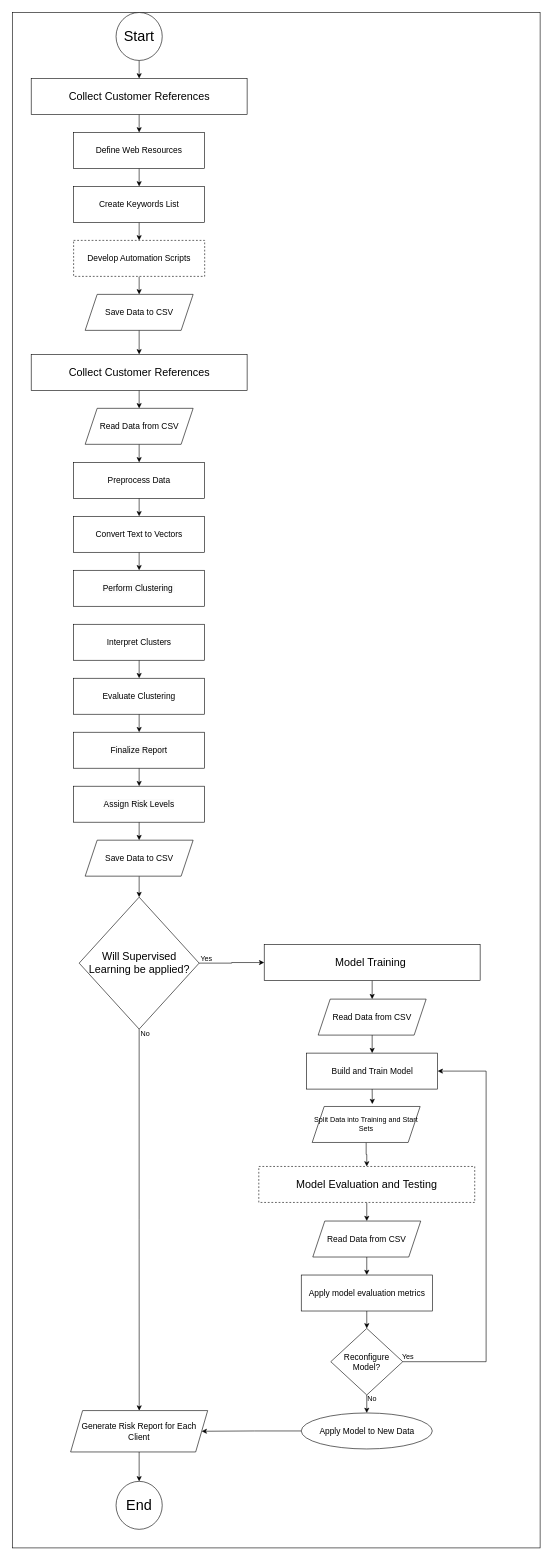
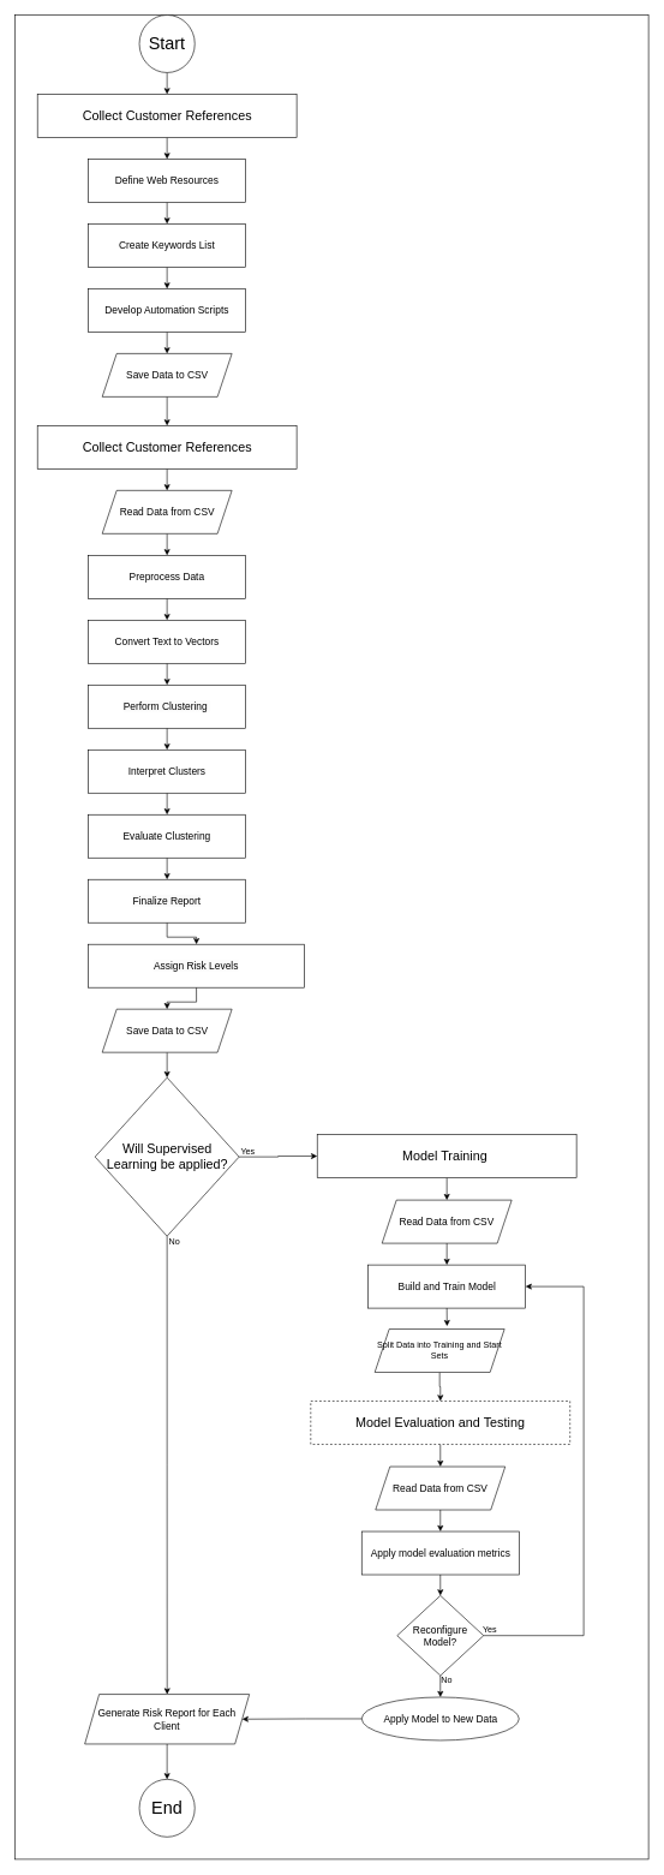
- <mxCell id="12" value="&lt;font style=&quot;font-size: 14px;&quot;&gt;Develop Automation Scripts&lt;/font&gt;" style="rounded=0;whiteSpace=wrap;html=1;dashed=1;" vertex="1" parent="1"><mxGeometry x="122.25" y="400" width="218.5" height="60" as="geometry" /></mxCell>
+ <mxCell id="12" value="&lt;font style=&quot;font-size: 14px;&quot;&gt;Develop Automation Scripts&lt;/font&gt;" style="rounded=0;whiteSpace=wrap;html=1;" vertex="1" parent="1"><mxGeometry x="122.25" y="400" width="218.5" height="60" as="geometry" /></mxCell>
+ <mxCell id="21" style="edgeStyle=orthogonalEdgeStyle;rounded=0;orthogonalLoop=1;jettySize=auto;html=1;exitX=0.5;exitY=1;exitDx=0;exitDy=0;entryX=0.5;entryY=0;entryDx=0;entryDy=0;" edge="1" parent="1" source="22" target="26"><mxGeometry relative="1" as="geometry" /></mxCell>
- <mxCell id="32" value="&lt;font style=&quot;font-size: 14px;&quot;&gt;&lt;span style=&quot;color: rgb(0, 0, 0); font-family: Helvetica; font-style: normal; font-variant-ligatures: normal; font-variant-caps: normal; font-weight: 400; letter-spacing: normal; orphans: 2; text-align: center; text-indent: 0px; text-transform: none; widows: 2; word-spacing: 0px; -webkit-text-stroke-width: 0px; white-space: normal; background-color: rgb(251, 251, 251); text-decoration-thickness: initial; text-decoration-style: initial; text-decoration-color: initial; float: none; display: inline !important;&quot;&gt;Assign Risk Levels&lt;/span&gt;&lt;br&gt;&lt;/font&gt;" style="rounded=0;whiteSpace=wrap;html=1;" vertex="1" parent="1"><mxGeometry x="122.25" y="1310" width="218.5" height="60" as="geometry" /></mxCell>
+ <mxCell id="32" value="&lt;font style=&quot;font-size: 14px;&quot;&gt;&lt;span style=&quot;color: rgb(0, 0, 0); font-family: Helvetica; font-style: normal; font-variant-ligatures: normal; font-variant-caps: normal; font-weight: 400; letter-spacing: normal; orphans: 2; text-align: center; text-indent: 0px; text-transform: none; widows: 2; word-spacing: 0px; -webkit-text-stroke-width: 0px; white-space: normal; background-color: rgb(251, 251, 251); text-decoration-thickness: initial; text-decoration-style: initial; text-decoration-color: initial; float: none; display: inline !important;&quot;&gt;Assign Risk Levels&lt;/span&gt;&lt;br&gt;&lt;/font&gt;" style="rounded=0;whiteSpace=wrap;html=1;" vertex="1" parent="1"><mxGeometry x="122.25" y="1310" width="300" height="60" as="geometry" /></mxCell>
